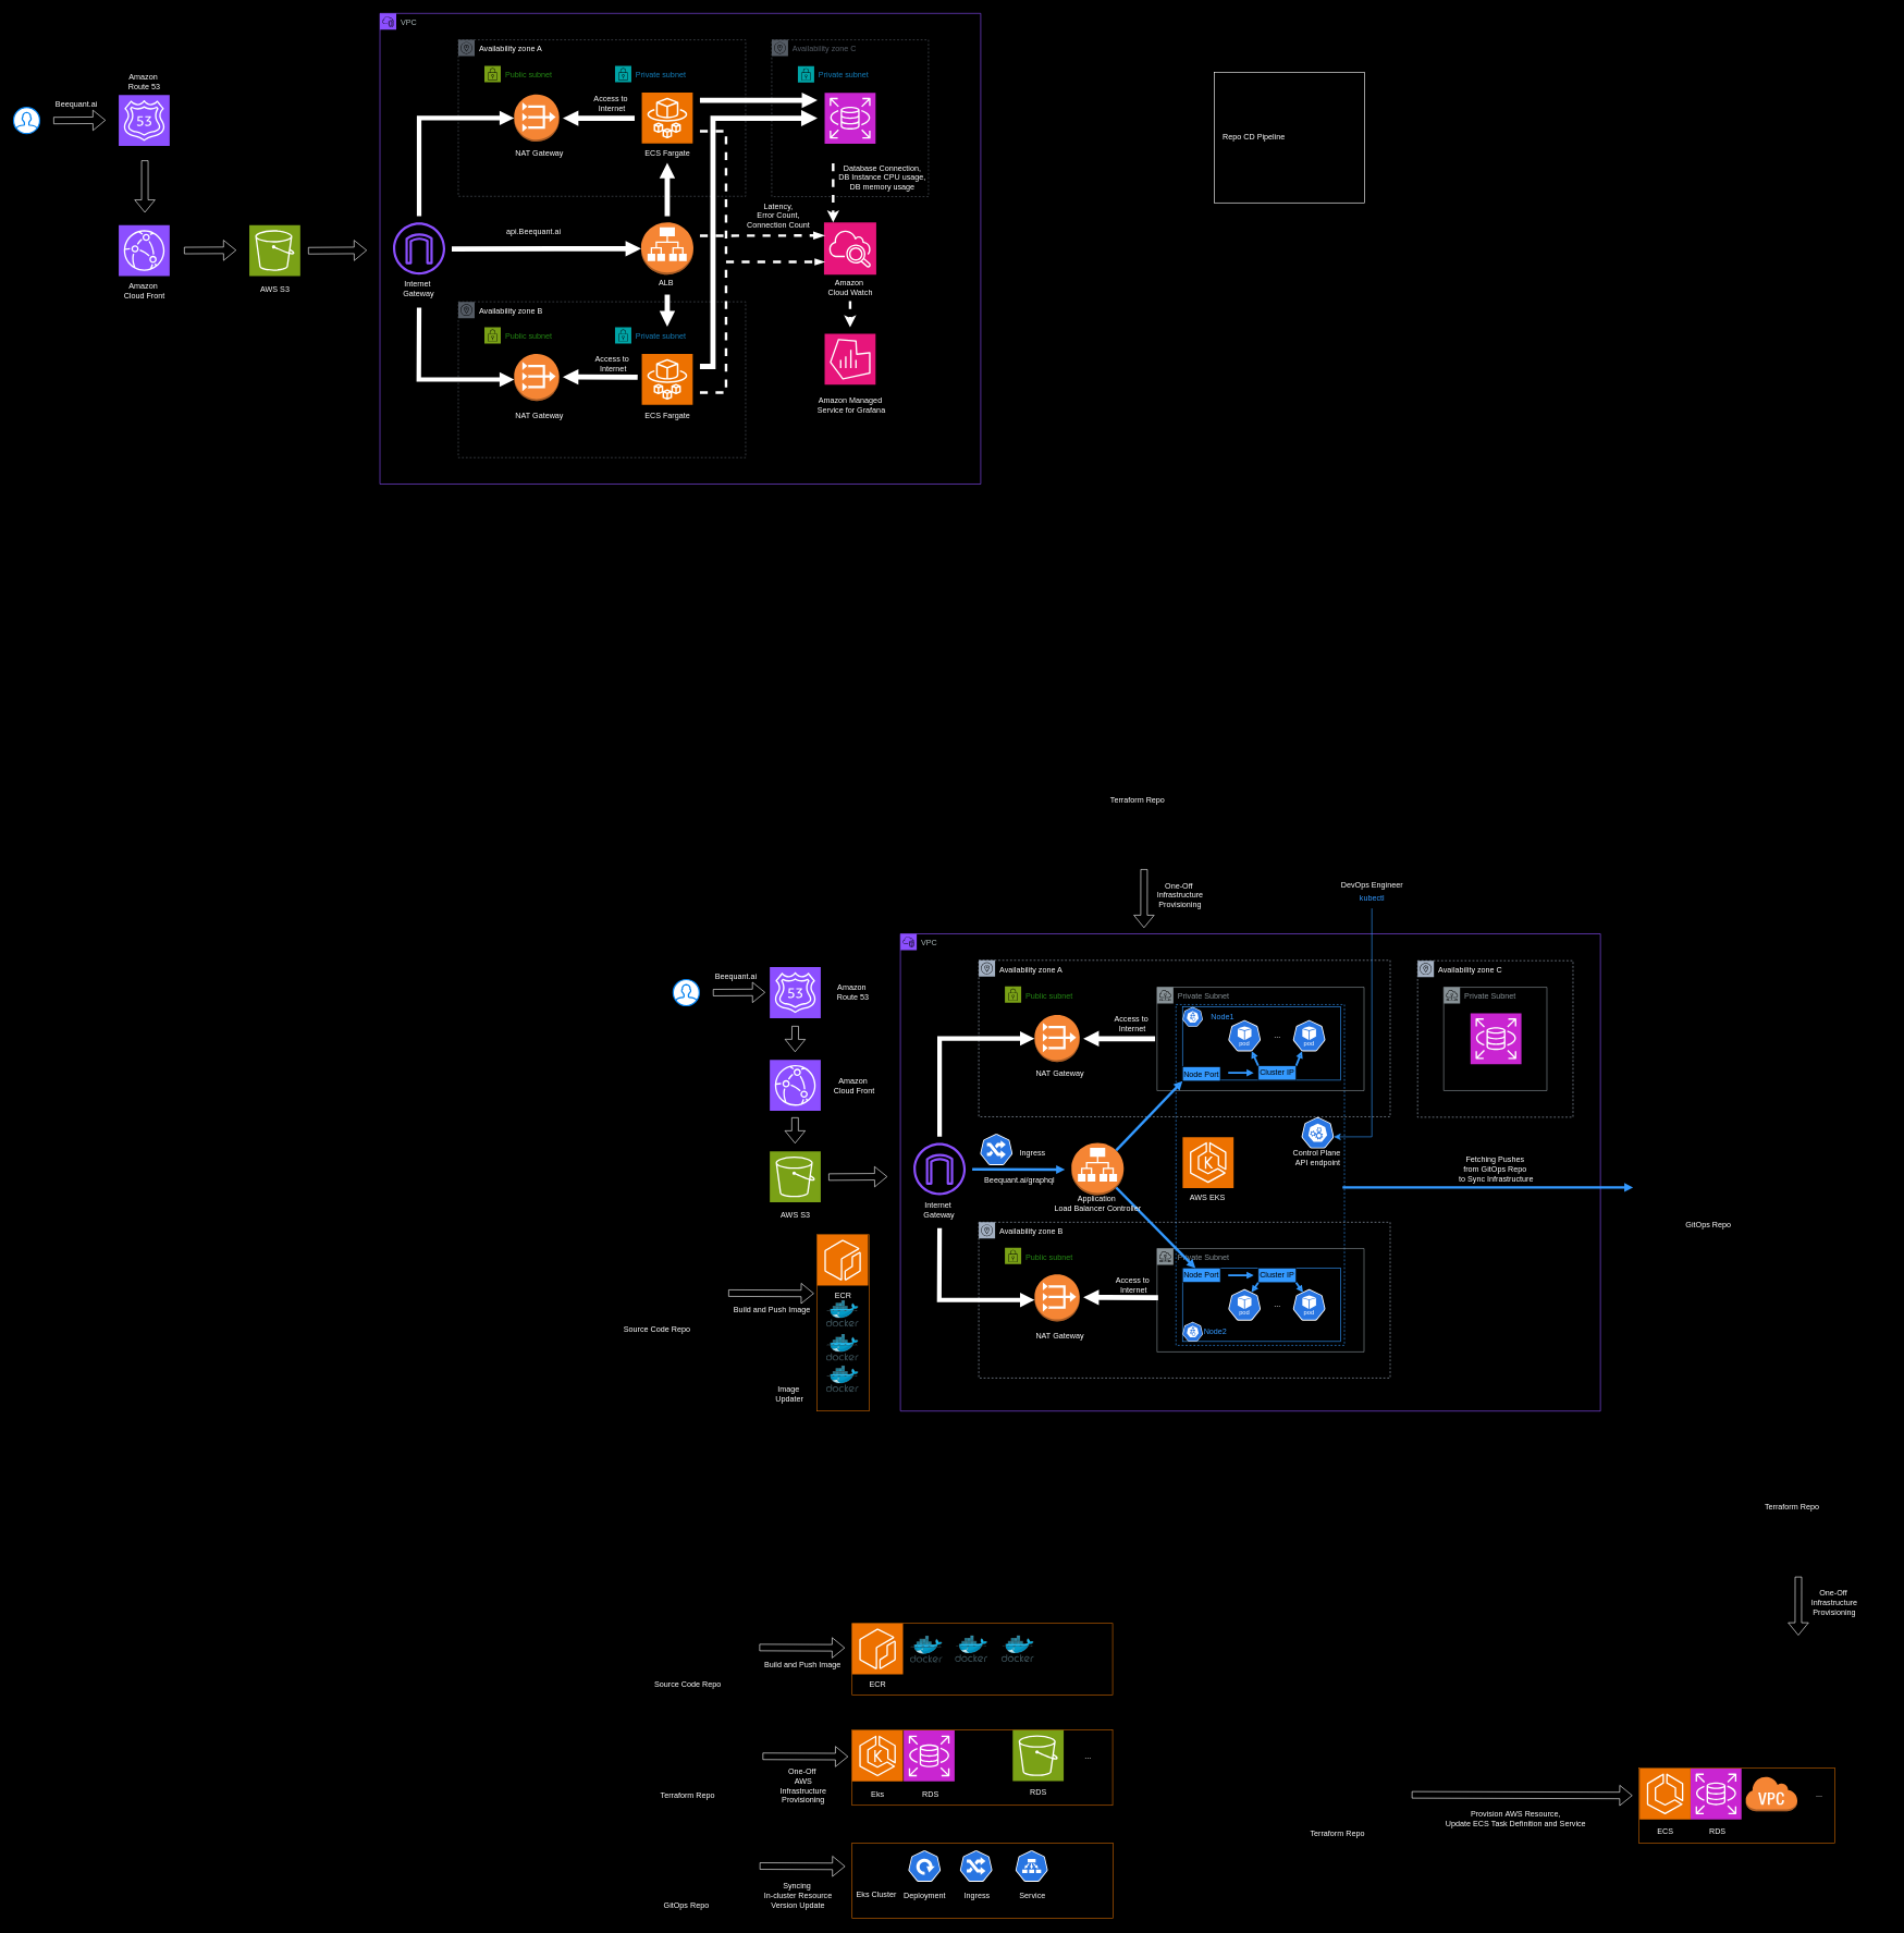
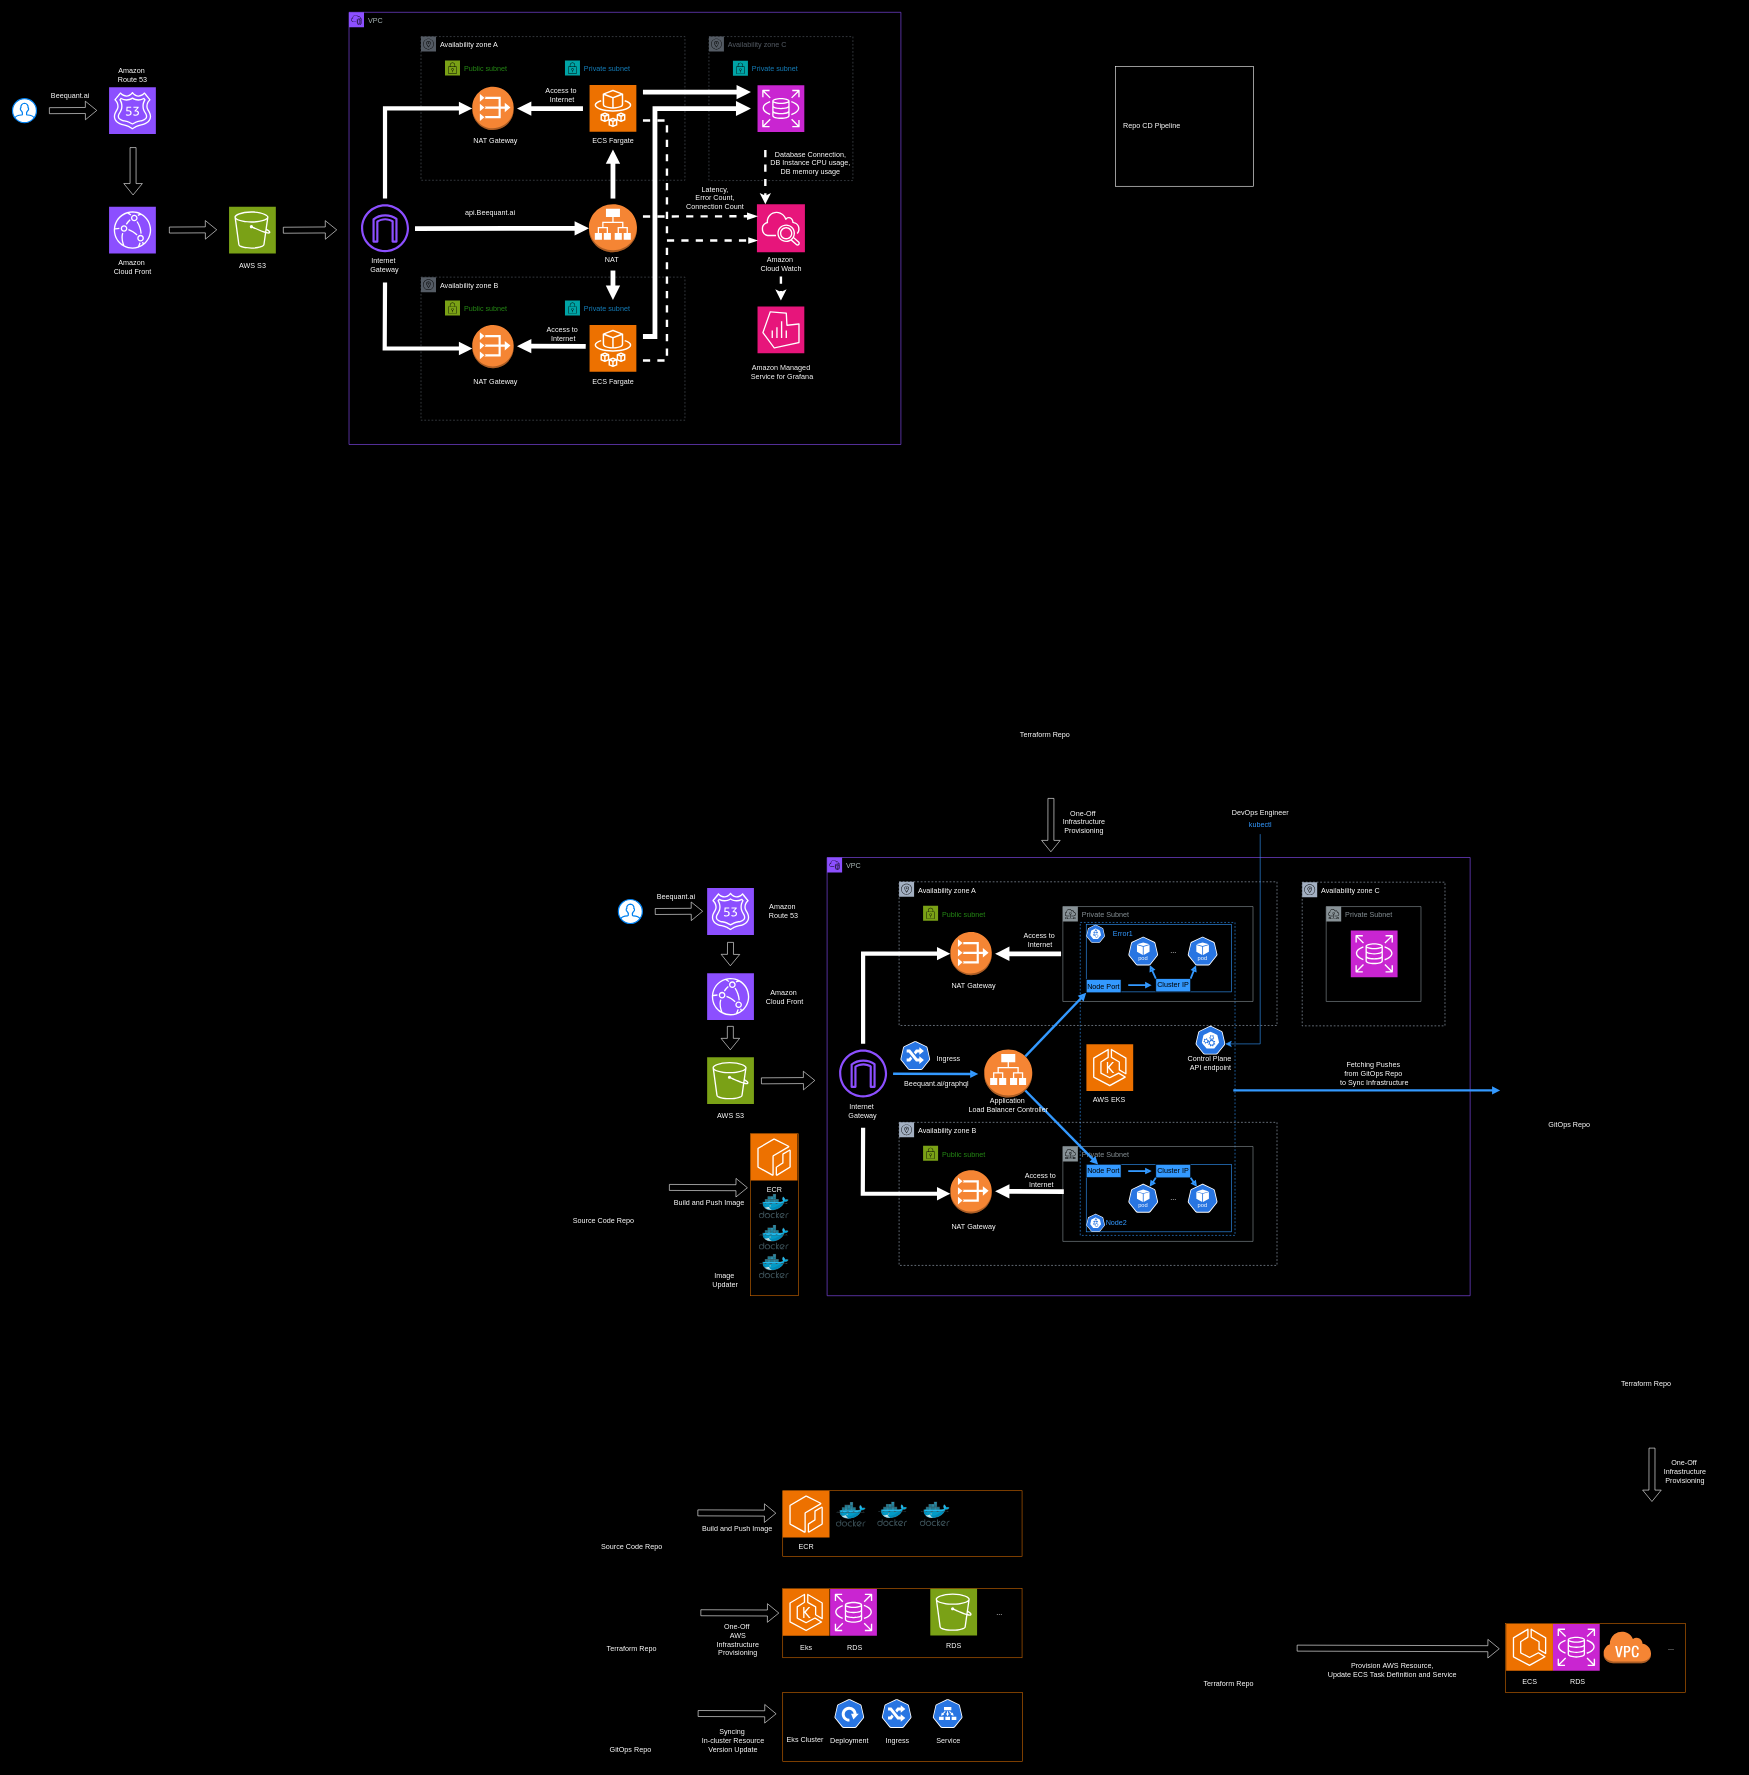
- <mxCell id="37" value="ALB" style="text;html=1;align=center;verticalAlign=middle;resizable=0;points=[];autosize=1;strokeColor=none;fillColor=none;fontColor=#FFFFFF;" parent="5" vertex="1"><mxGeometry x="413" y="398" width="50" height="30" as="geometry" /></mxCell>
+ <mxCell id="37" value="NAT" style="text;html=1;align=center;verticalAlign=middle;resizable=0;points=[];autosize=1;strokeColor=none;fillColor=none;fontColor=#FFFFFF;" parent="5" vertex="1"><mxGeometry x="413" y="398" width="50" height="30" as="geometry" /></mxCell>
- <mxCell id="95" value="Node1" style="text;html=1;align=center;verticalAlign=middle;resizable=0;points=[];autosize=1;strokeColor=none;fillColor=none;fontColor=#3399FF;" parent="65" vertex="1"><mxGeometry x="463.25" y="112" width="60" height="30" as="geometry" /></mxCell>
+ <mxCell id="95" value="Error1" style="text;html=1;align=center;verticalAlign=middle;resizable=0;points=[];autosize=1;strokeColor=none;fillColor=none;fontColor=#3399FF;" parent="65" vertex="1"><mxGeometry x="463.25" y="112" width="60" height="30" as="geometry" /></mxCell>
